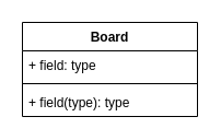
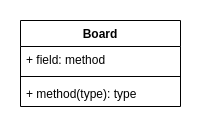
- <mxCell id="3" value="+ field: type" style="text;strokeColor=none;fillColor=none;align=left;verticalAlign=top;spacingLeft=4;spacingRight=4;overflow=hidden;rotatable=0;points=[[0,0.5],[1,0.5]];portConstraint=eastwest;whiteSpace=wrap;html=1;" vertex="1" parent="2"><mxGeometry y="26" width="160" height="26" as="geometry" /></mxCell>
+ <mxCell id="3" value="+ field: method" style="text;strokeColor=none;fillColor=none;align=left;verticalAlign=top;spacingLeft=4;spacingRight=4;overflow=hidden;rotatable=0;points=[[0,0.5],[1,0.5]];portConstraint=eastwest;whiteSpace=wrap;html=1;" vertex="1" parent="2"><mxGeometry y="26" width="160" height="26" as="geometry" /></mxCell>
- <mxCell id="5" value="+ field(type): type" style="text;strokeColor=none;fillColor=none;align=left;verticalAlign=top;spacingLeft=4;spacingRight=4;overflow=hidden;rotatable=0;points=[[0,0.5],[1,0.5]];portConstraint=eastwest;whiteSpace=wrap;html=1;" vertex="1" parent="2"><mxGeometry y="60" width="160" height="26" as="geometry" /></mxCell>
+ <mxCell id="5" value="+ method(type): type" style="text;strokeColor=none;fillColor=none;align=left;verticalAlign=top;spacingLeft=4;spacingRight=4;overflow=hidden;rotatable=0;points=[[0,0.5],[1,0.5]];portConstraint=eastwest;whiteSpace=wrap;html=1;" vertex="1" parent="2"><mxGeometry y="60" width="160" height="26" as="geometry" /></mxCell>
